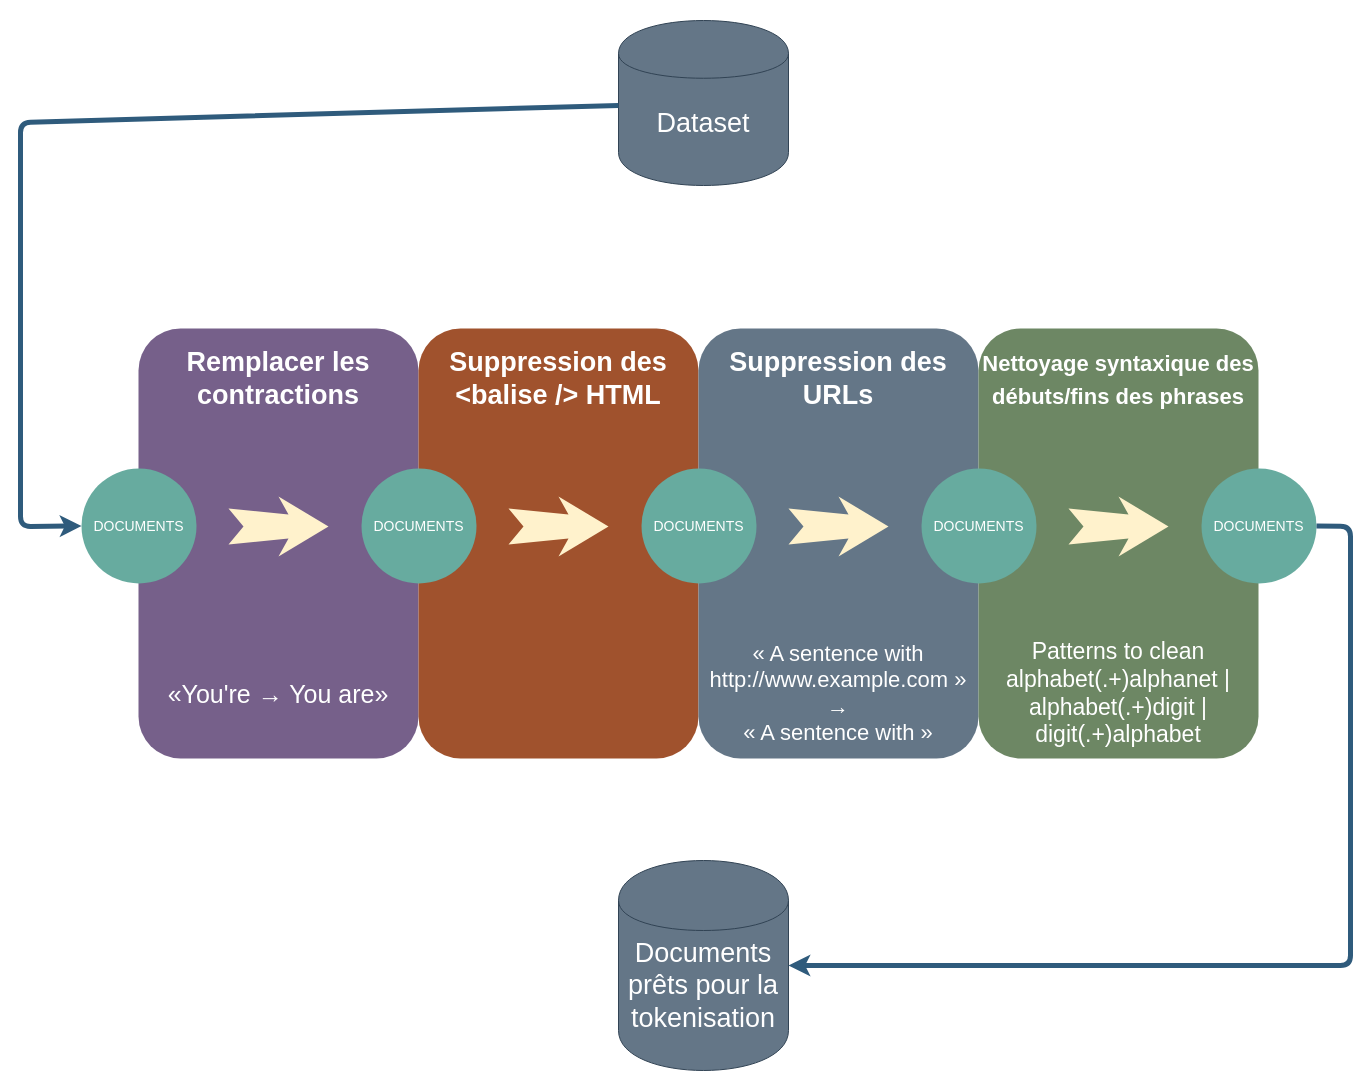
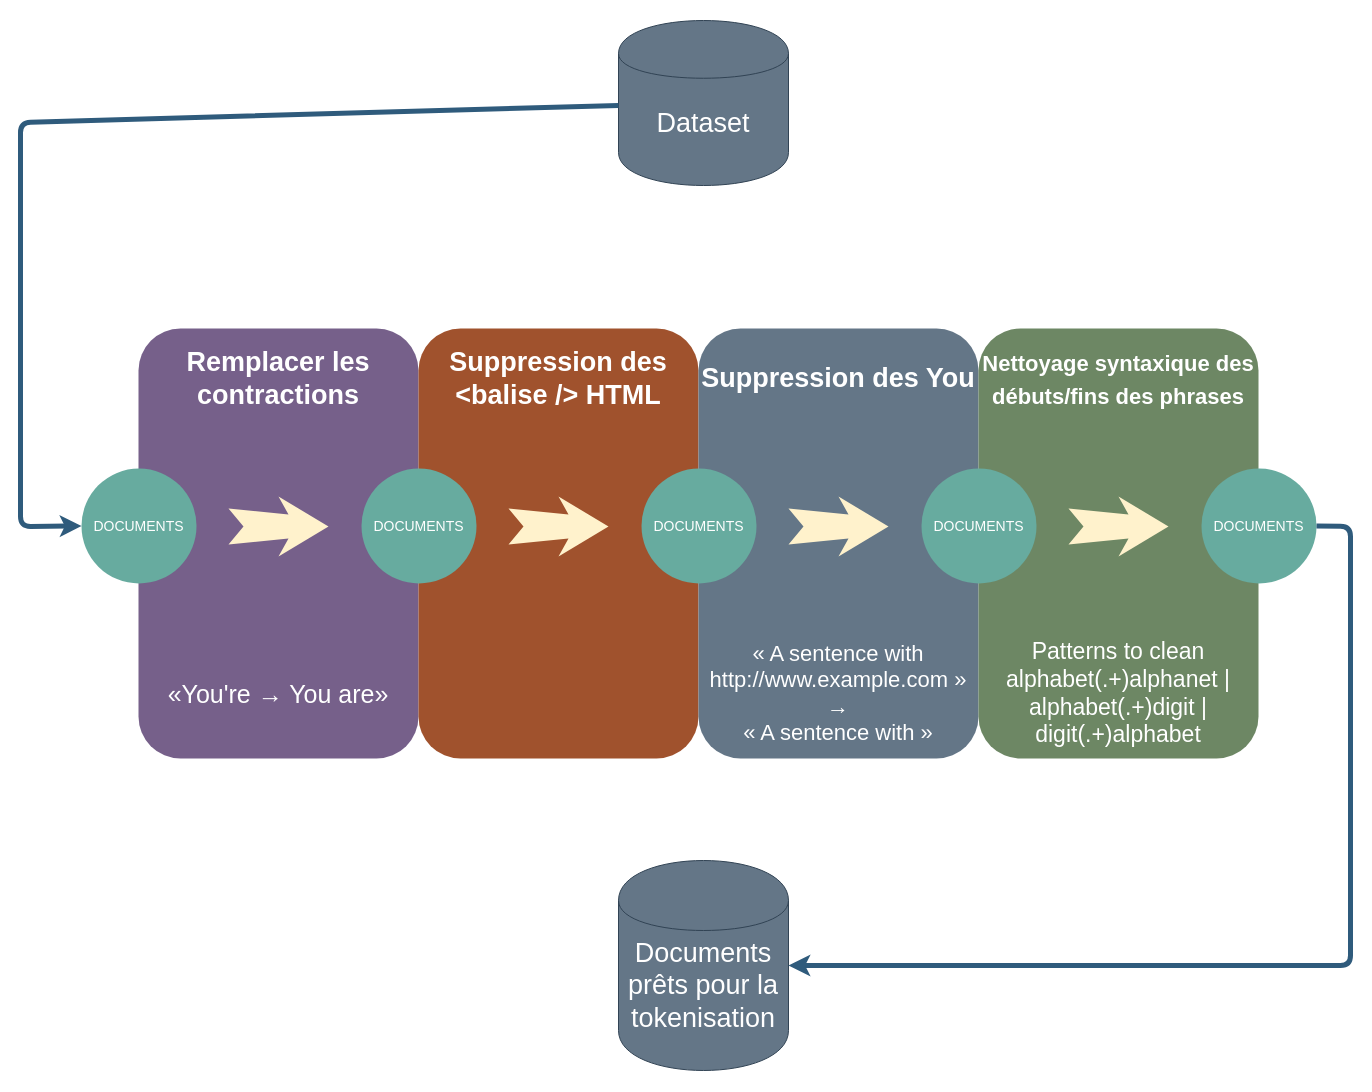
- <mxCell id="16" value="Suppression des URLs" style="text;html=1;strokeColor=none;fillColor=none;align=center;verticalAlign=middle;whiteSpace=wrap;rounded=0;shadow=0;fontSize=27;fontColor=#FFFFFF;fontStyle=1" parent="1" vertex="1"><mxGeometry x="698" y="348" width="280" height="60" as="geometry" /></mxCell>
+ <mxCell id="16" value="Suppression des You" style="text;html=1;strokeColor=none;fillColor=none;align=center;verticalAlign=middle;whiteSpace=wrap;rounded=0;shadow=0;fontSize=27;fontColor=#FFFFFF;fontStyle=1" parent="1" vertex="1"><mxGeometry x="698" y="348" width="280" height="60" as="geometry" /></mxCell>
